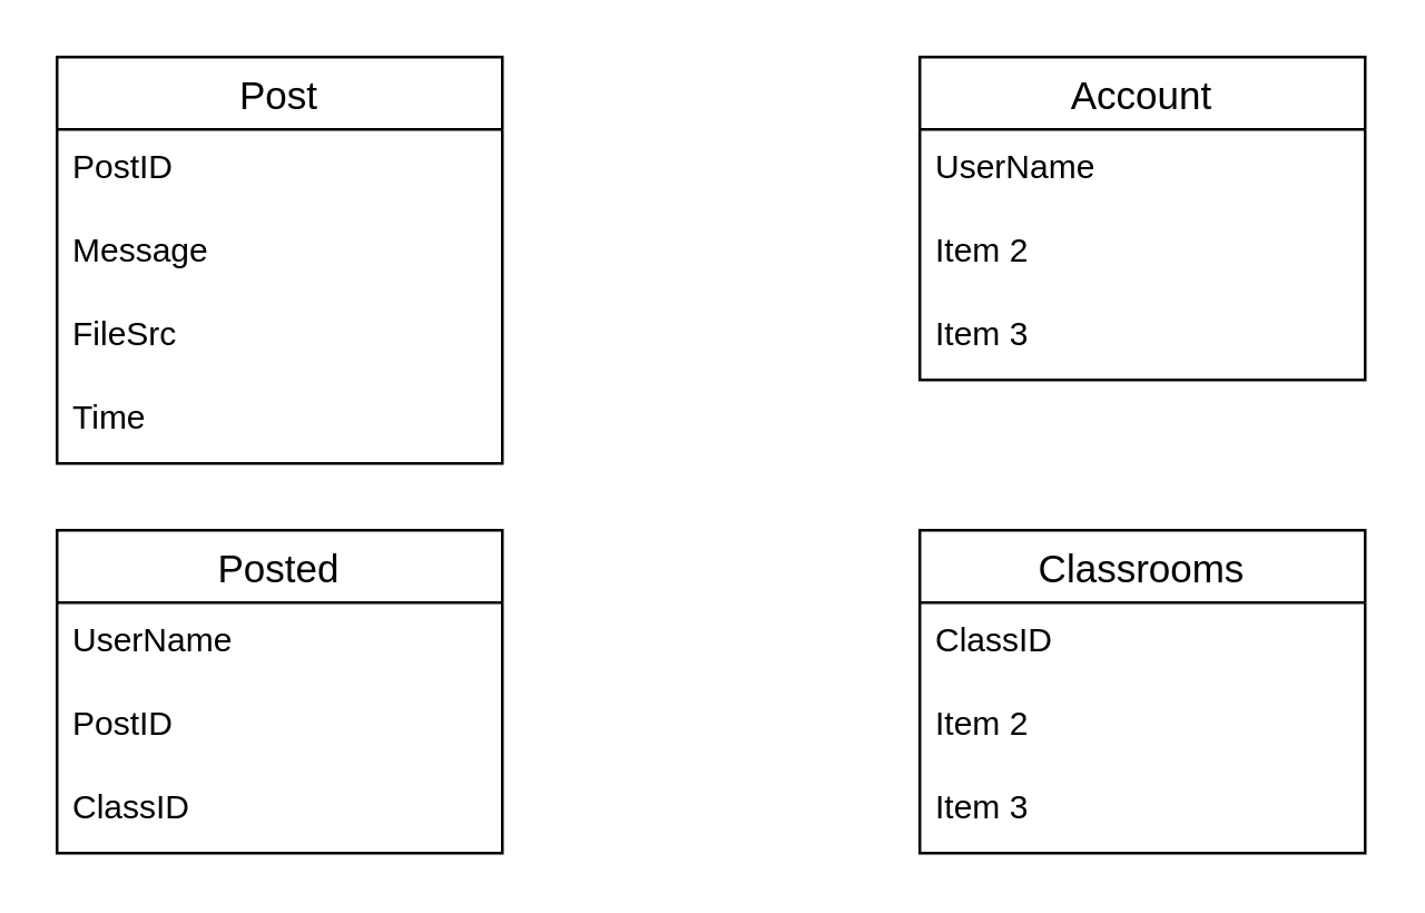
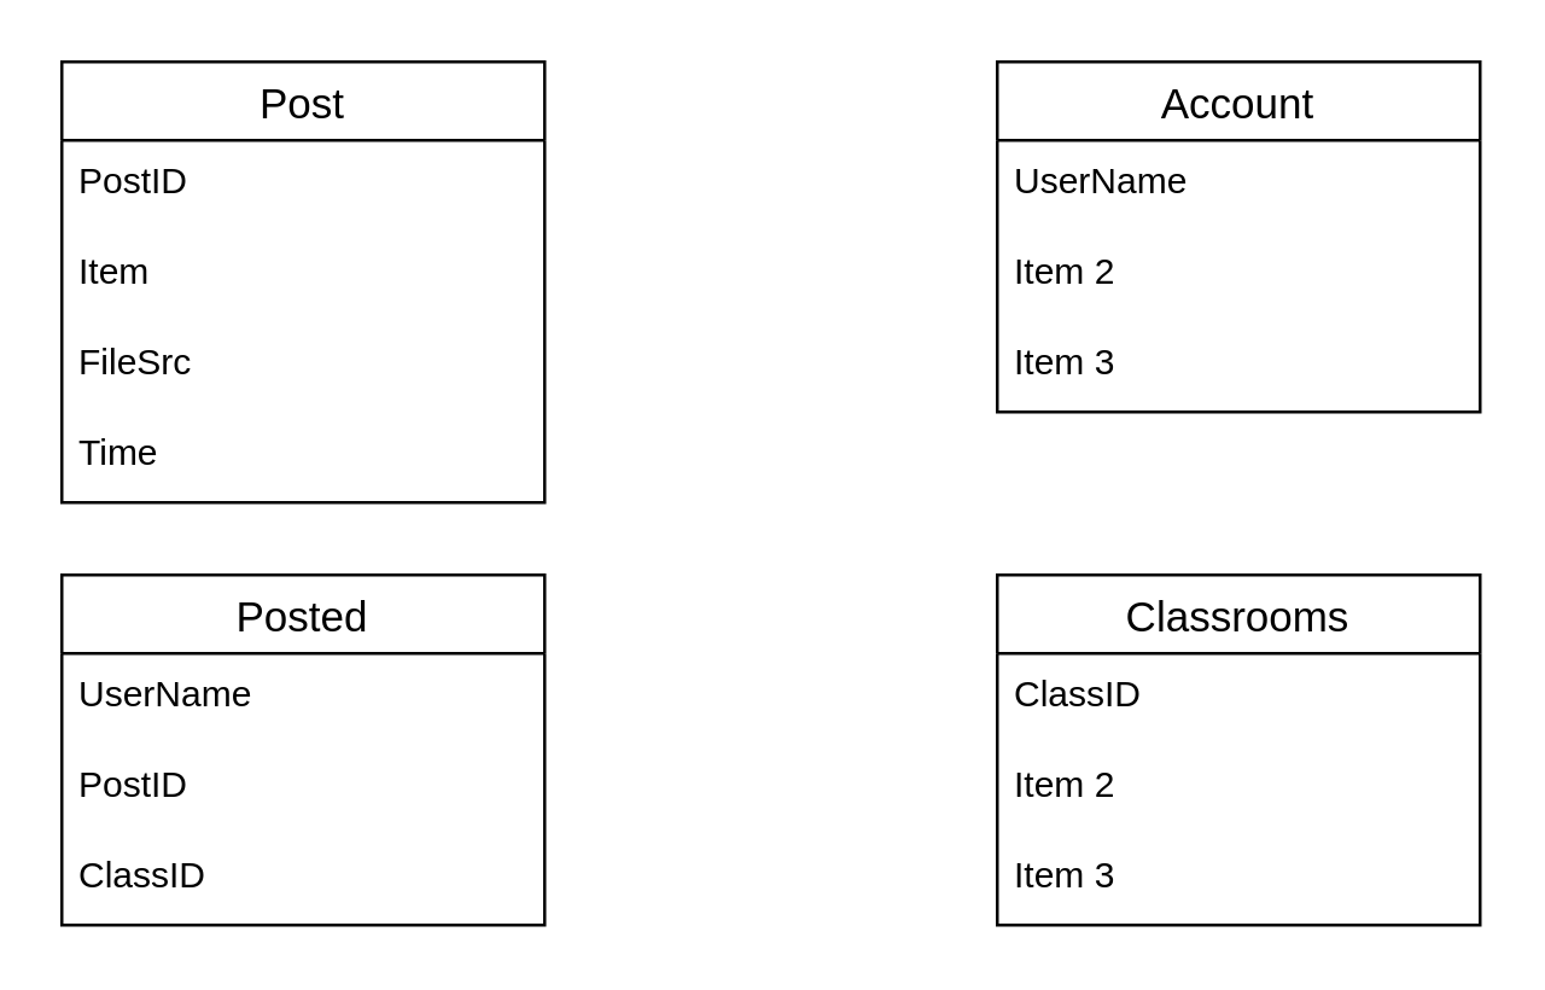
- <mxCell id="4" value="Message" style="text;strokeColor=none;fillColor=none;spacingLeft=4;spacingRight=4;overflow=hidden;rotatable=0;points=[[0,0.5],[1,0.5]];portConstraint=eastwest;fontSize=12;" parent="2" vertex="1"><mxGeometry y="56" width="160" height="30" as="geometry" /></mxCell>
+ <mxCell id="4" value="Item" style="text;strokeColor=none;fillColor=none;spacingLeft=4;spacingRight=4;overflow=hidden;rotatable=0;points=[[0,0.5],[1,0.5]];portConstraint=eastwest;fontSize=12;" parent="2" vertex="1"><mxGeometry y="56" width="160" height="30" as="geometry" /></mxCell>
